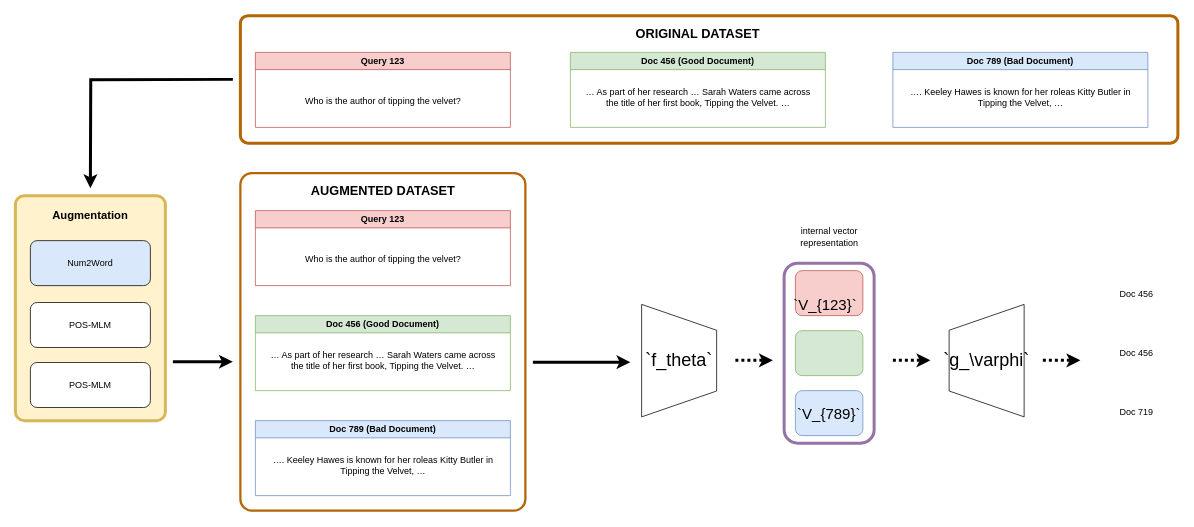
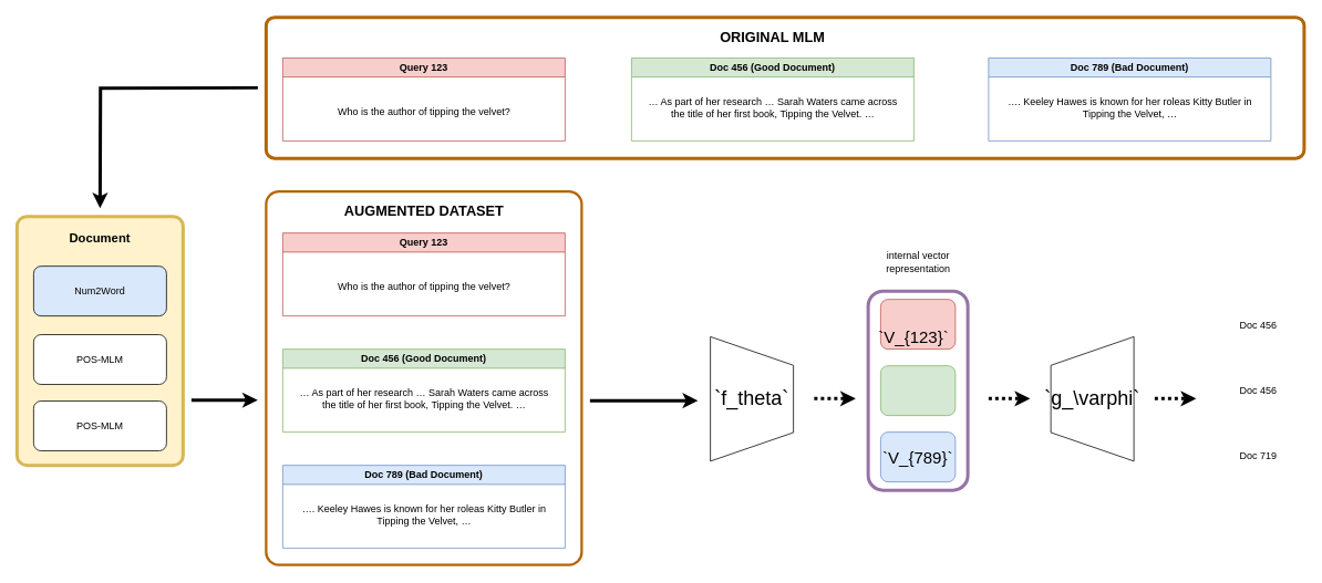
- <mxCell id="26" value="&lt;b&gt;&lt;font style=&quot;font-size: 17px;&quot;&gt;ORIGINAL DATASET&lt;/font&gt;&lt;/b&gt;" style="text;html=1;align=center;verticalAlign=middle;whiteSpace=wrap;rounded=0;" parent="1" vertex="1"><mxGeometry x="845" y="30" width="170" height="30" as="geometry" /></mxCell>
+ <mxCell id="26" value="&lt;b&gt;&lt;font style=&quot;font-size: 17px;&quot;&gt;ORIGINAL MLM&lt;/font&gt;&lt;/b&gt;" style="text;html=1;align=center;verticalAlign=middle;whiteSpace=wrap;rounded=0;" parent="1" vertex="1"><mxGeometry x="845" y="30" width="170" height="30" as="geometry" /></mxCell>
- <mxCell id="32" value="&lt;b&gt;&lt;font style=&quot;font-size: 15px;&quot;&gt;Augmentation&lt;/font&gt;&lt;/b&gt;" style="text;html=1;align=center;verticalAlign=middle;whiteSpace=wrap;rounded=0;" parent="1" vertex="1"><mxGeometry x="65" y="270" width="110" height="30" as="geometry" /></mxCell>
+ <mxCell id="32" value="&lt;b&gt;&lt;font style=&quot;font-size: 15px;&quot;&gt;Document&lt;/font&gt;&lt;/b&gt;" style="text;html=1;align=center;verticalAlign=middle;whiteSpace=wrap;rounded=0;" parent="1" vertex="1"><mxGeometry x="65" y="270" width="110" height="30" as="geometry" /></mxCell>
